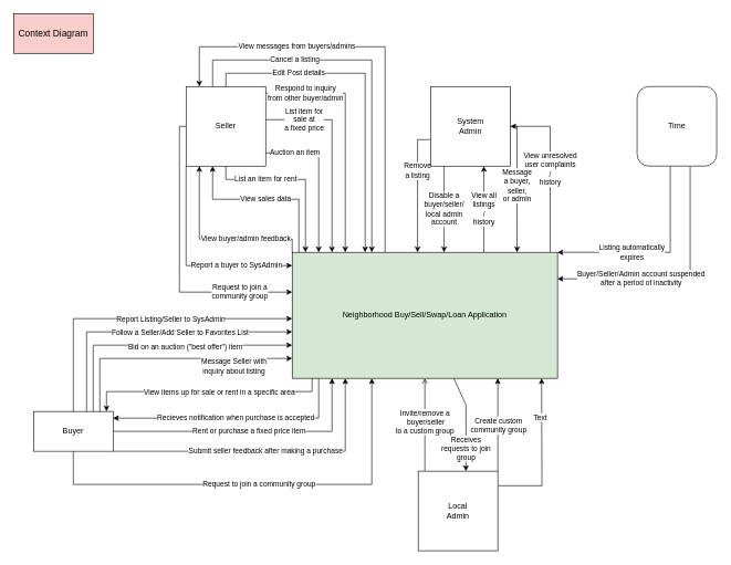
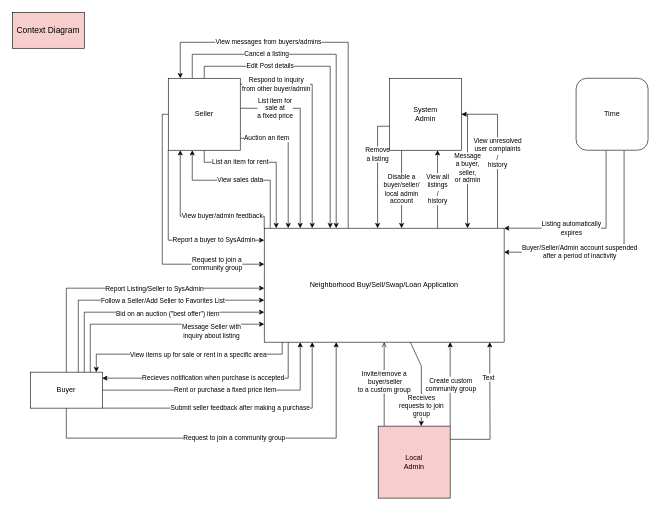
- <mxCell id="9" value="Neighborhood Buy/Sell/Swap/Loan Application" style="rounded=0;whiteSpace=wrap;html=1;fillColor=#d5e8d4;" parent="1" vertex="1"><mxGeometry x="440" y="380" width="400" height="190" as="geometry" /></mxCell>
+ <mxCell id="9" value="Neighborhood Buy/Sell/Swap/Loan Application" style="rounded=0;whiteSpace=wrap;html=1;" parent="1" vertex="1"><mxGeometry x="440" y="380" width="400" height="190" as="geometry" /></mxCell>
- <mxCell id="28" value="Local&lt;br&gt;Admin" style="whiteSpace=wrap;html=1;aspect=fixed;" parent="1" vertex="1"><mxGeometry x="630" y="710" width="120" height="120" as="geometry" /></mxCell>
+ <mxCell id="28" value="Local&lt;br&gt;Admin" style="whiteSpace=wrap;html=1;aspect=fixed;fillColor=#f8cecc;" parent="1" vertex="1"><mxGeometry x="630" y="710" width="120" height="120" as="geometry" /></mxCell>
